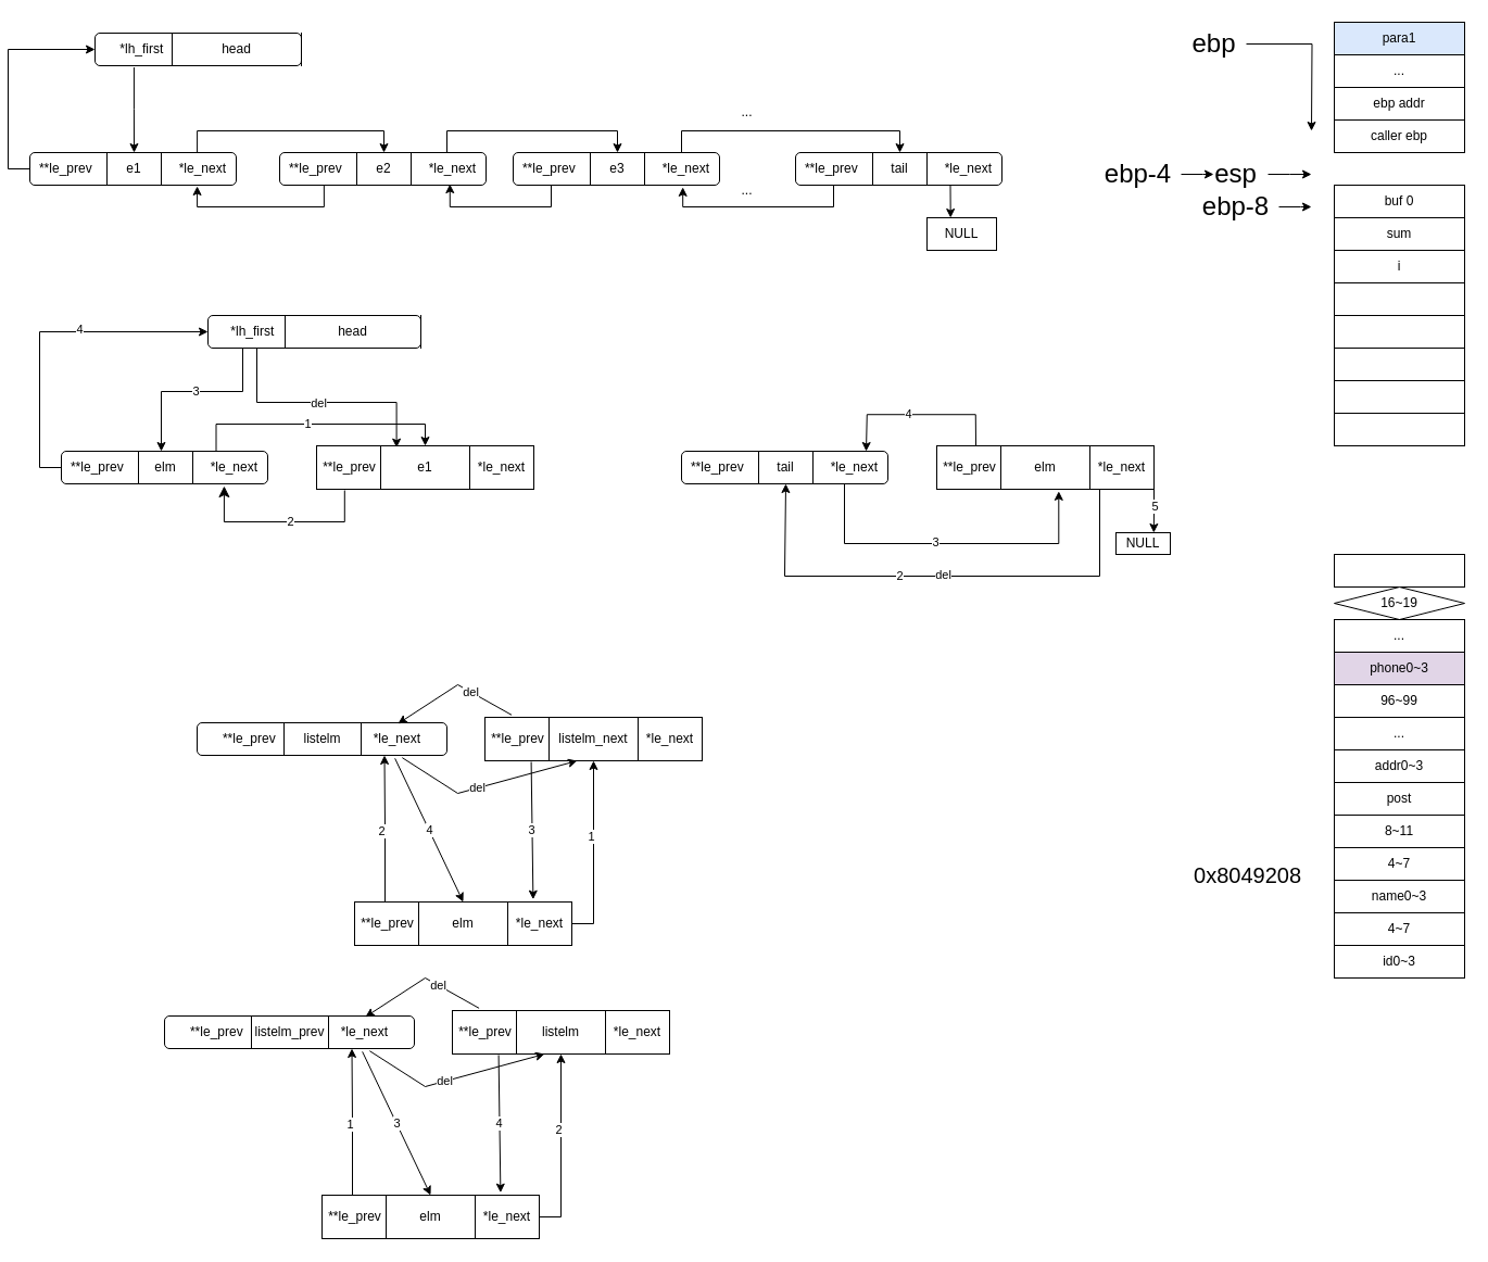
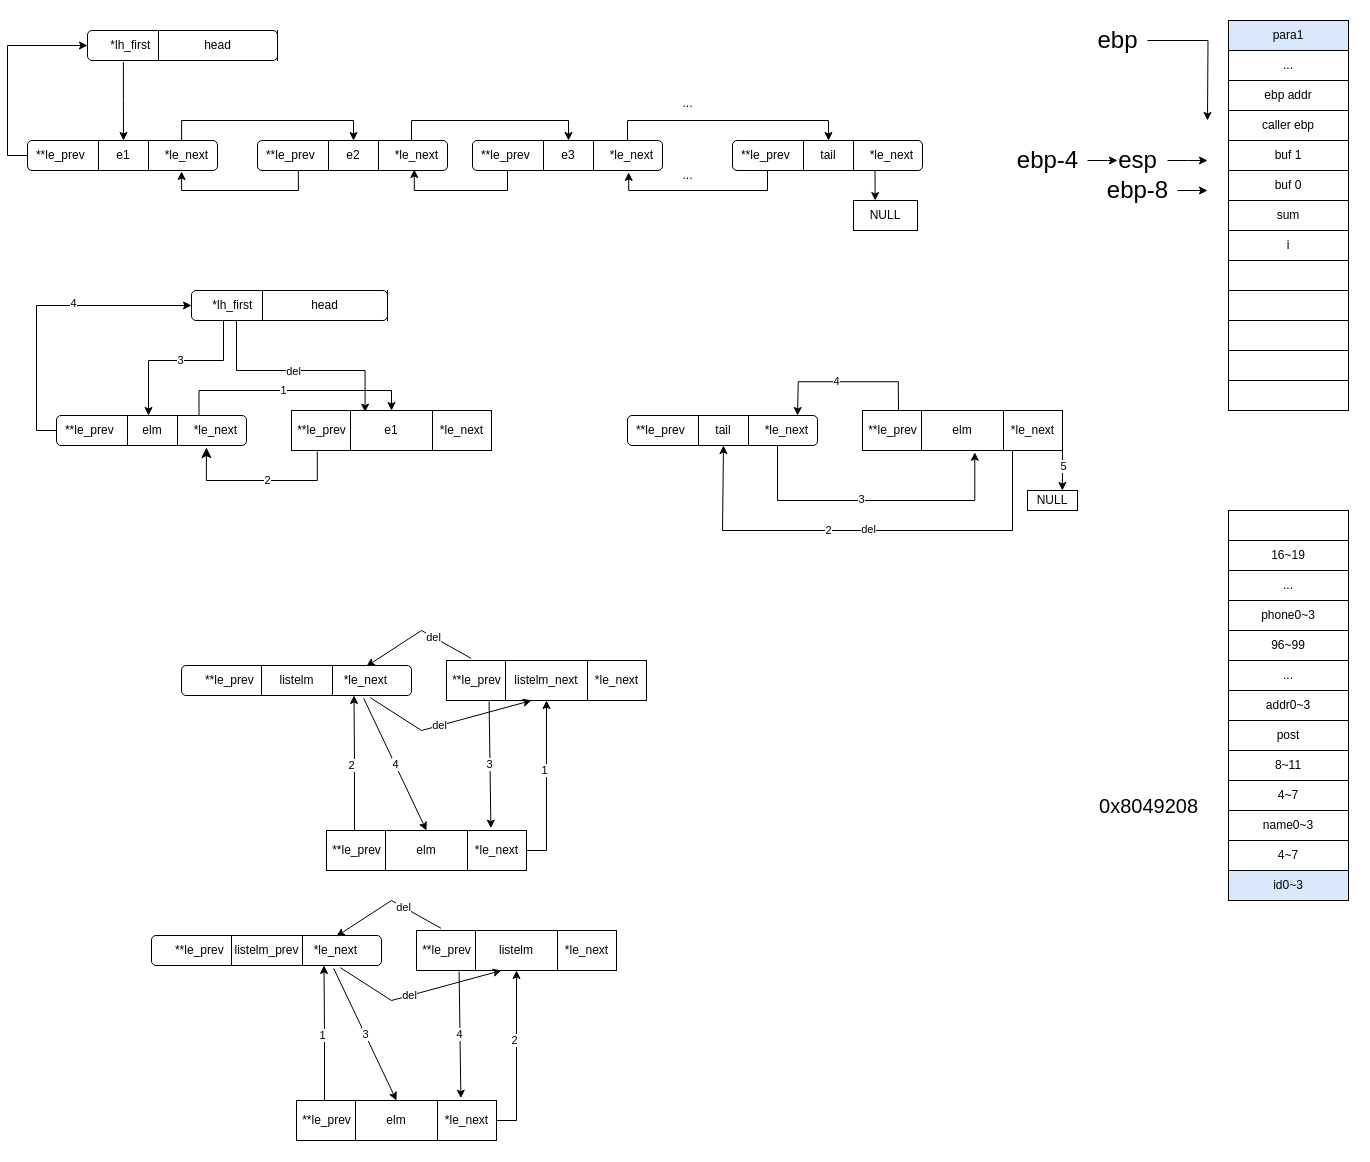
+ <mxCell id="96" value="buf 1" style="rounded=0;whiteSpace=wrap;html=1;" parent="1" vertex="1"><mxGeometry x="1221" y="140" width="120" height="30" as="geometry" /></mxCell>
- <mxCell id="114" value="16~19" style="rhombus;whiteSpace=wrap;html=1;" vertex="1" parent="1"><mxGeometry x="1221" y="540" width="120" height="30" as="geometry" /></mxCell>
+ <mxCell id="114" value="16~19" style="rounded=0;whiteSpace=wrap;html=1;" vertex="1" parent="1"><mxGeometry x="1221" y="540" width="120" height="30" as="geometry" /></mxCell>
- <mxCell id="116" value="phone0~3" style="rounded=0;whiteSpace=wrap;html=1;fillColor=#e1d5e7;" vertex="1" parent="1"><mxGeometry x="1221" y="600" width="120" height="30" as="geometry" /></mxCell>
+ <mxCell id="116" value="phone0~3" style="rounded=0;whiteSpace=wrap;html=1;" vertex="1" parent="1"><mxGeometry x="1221" y="600" width="120" height="30" as="geometry" /></mxCell>
- <mxCell id="125" value="id0~3" style="rounded=0;whiteSpace=wrap;html=1;" vertex="1" parent="1"><mxGeometry x="1221" y="870" width="120" height="30" as="geometry" /></mxCell>
+ <mxCell id="125" value="id0~3" style="rounded=0;whiteSpace=wrap;html=1;fillColor=#dae8fc;" vertex="1" parent="1"><mxGeometry x="1221" y="870" width="120" height="30" as="geometry" /></mxCell>
